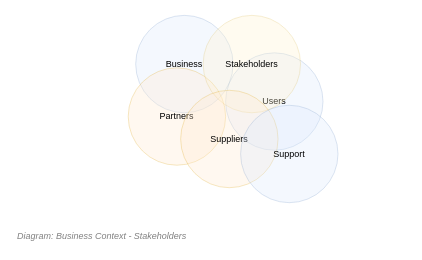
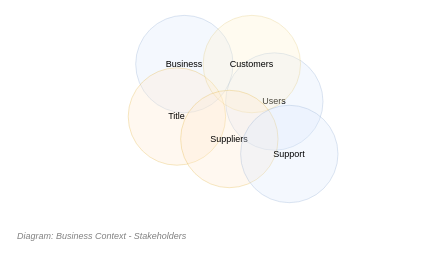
- <mxCell id="5" value="Stakeholders" style="ellipse;whiteSpace=wrap;html=1;fillColor=#fff2cc;strokeColor=#d6b656;opacity=30;" vertex="1" parent="1"><mxGeometry x="270" y="20" width="130" height="130" as="geometry" /></mxCell>
+ <mxCell id="5" value="Customers" style="ellipse;whiteSpace=wrap;html=1;fillColor=#fff2cc;strokeColor=#d6b656;opacity=30;" vertex="1" parent="1"><mxGeometry x="270" y="20" width="130" height="130" as="geometry" /></mxCell>
- <mxCell id="4" value="Partners" style="ellipse;whiteSpace=wrap;html=1;fillColor=#ffe6cc;strokeColor=#d79b00;opacity=30;" vertex="1" parent="1"><mxGeometry x="170" y="90" width="130" height="130" as="geometry" /></mxCell>
+ <mxCell id="4" value="Title" style="ellipse;whiteSpace=wrap;html=1;fillColor=#ffe6cc;strokeColor=#d79b00;opacity=30;" vertex="1" parent="1"><mxGeometry x="170" y="90" width="130" height="130" as="geometry" /></mxCell>
